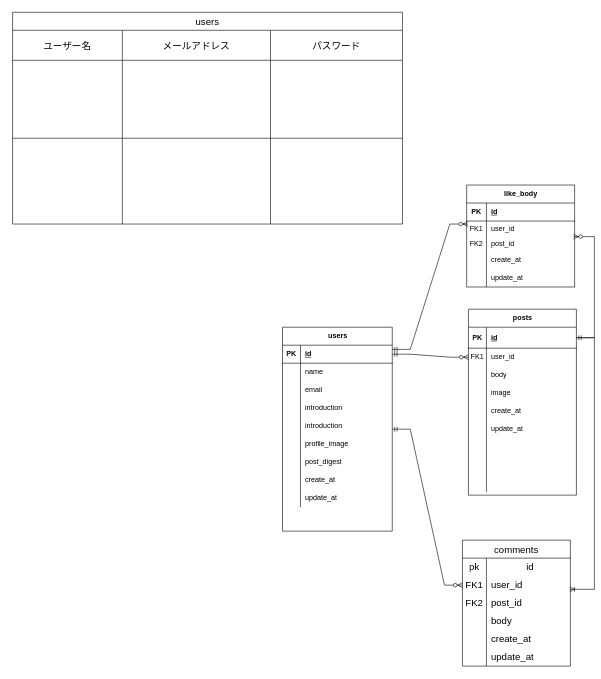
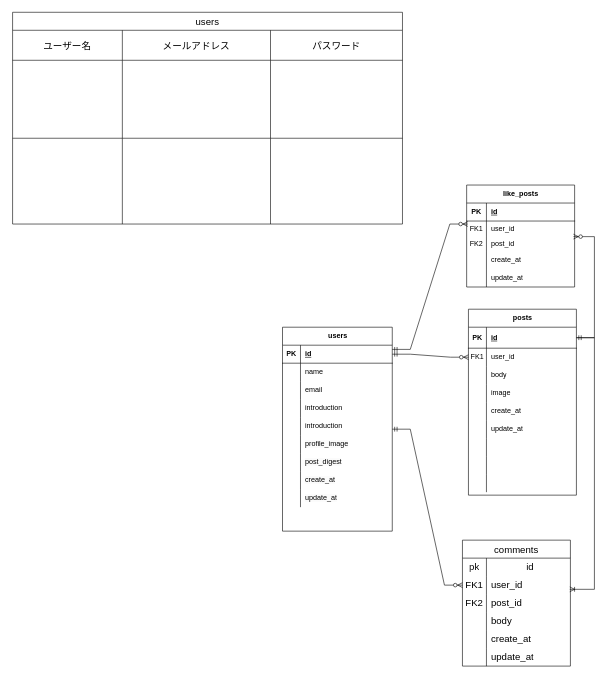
- <mxCell id="93" value="like_body" style="shape=table;startSize=30;container=1;collapsible=1;childLayout=tableLayout;fixedRows=1;rowLines=0;fontStyle=1;align=center;resizeLast=1;html=1;" vertex="1" parent="1"><mxGeometry x="777" y="308" width="180" height="170" as="geometry" /></mxCell>
+ <mxCell id="93" value="like_posts" style="shape=table;startSize=30;container=1;collapsible=1;childLayout=tableLayout;fixedRows=1;rowLines=0;fontStyle=1;align=center;resizeLast=1;html=1;" vertex="1" parent="1"><mxGeometry x="777" y="308" width="180" height="170" as="geometry" /></mxCell>
